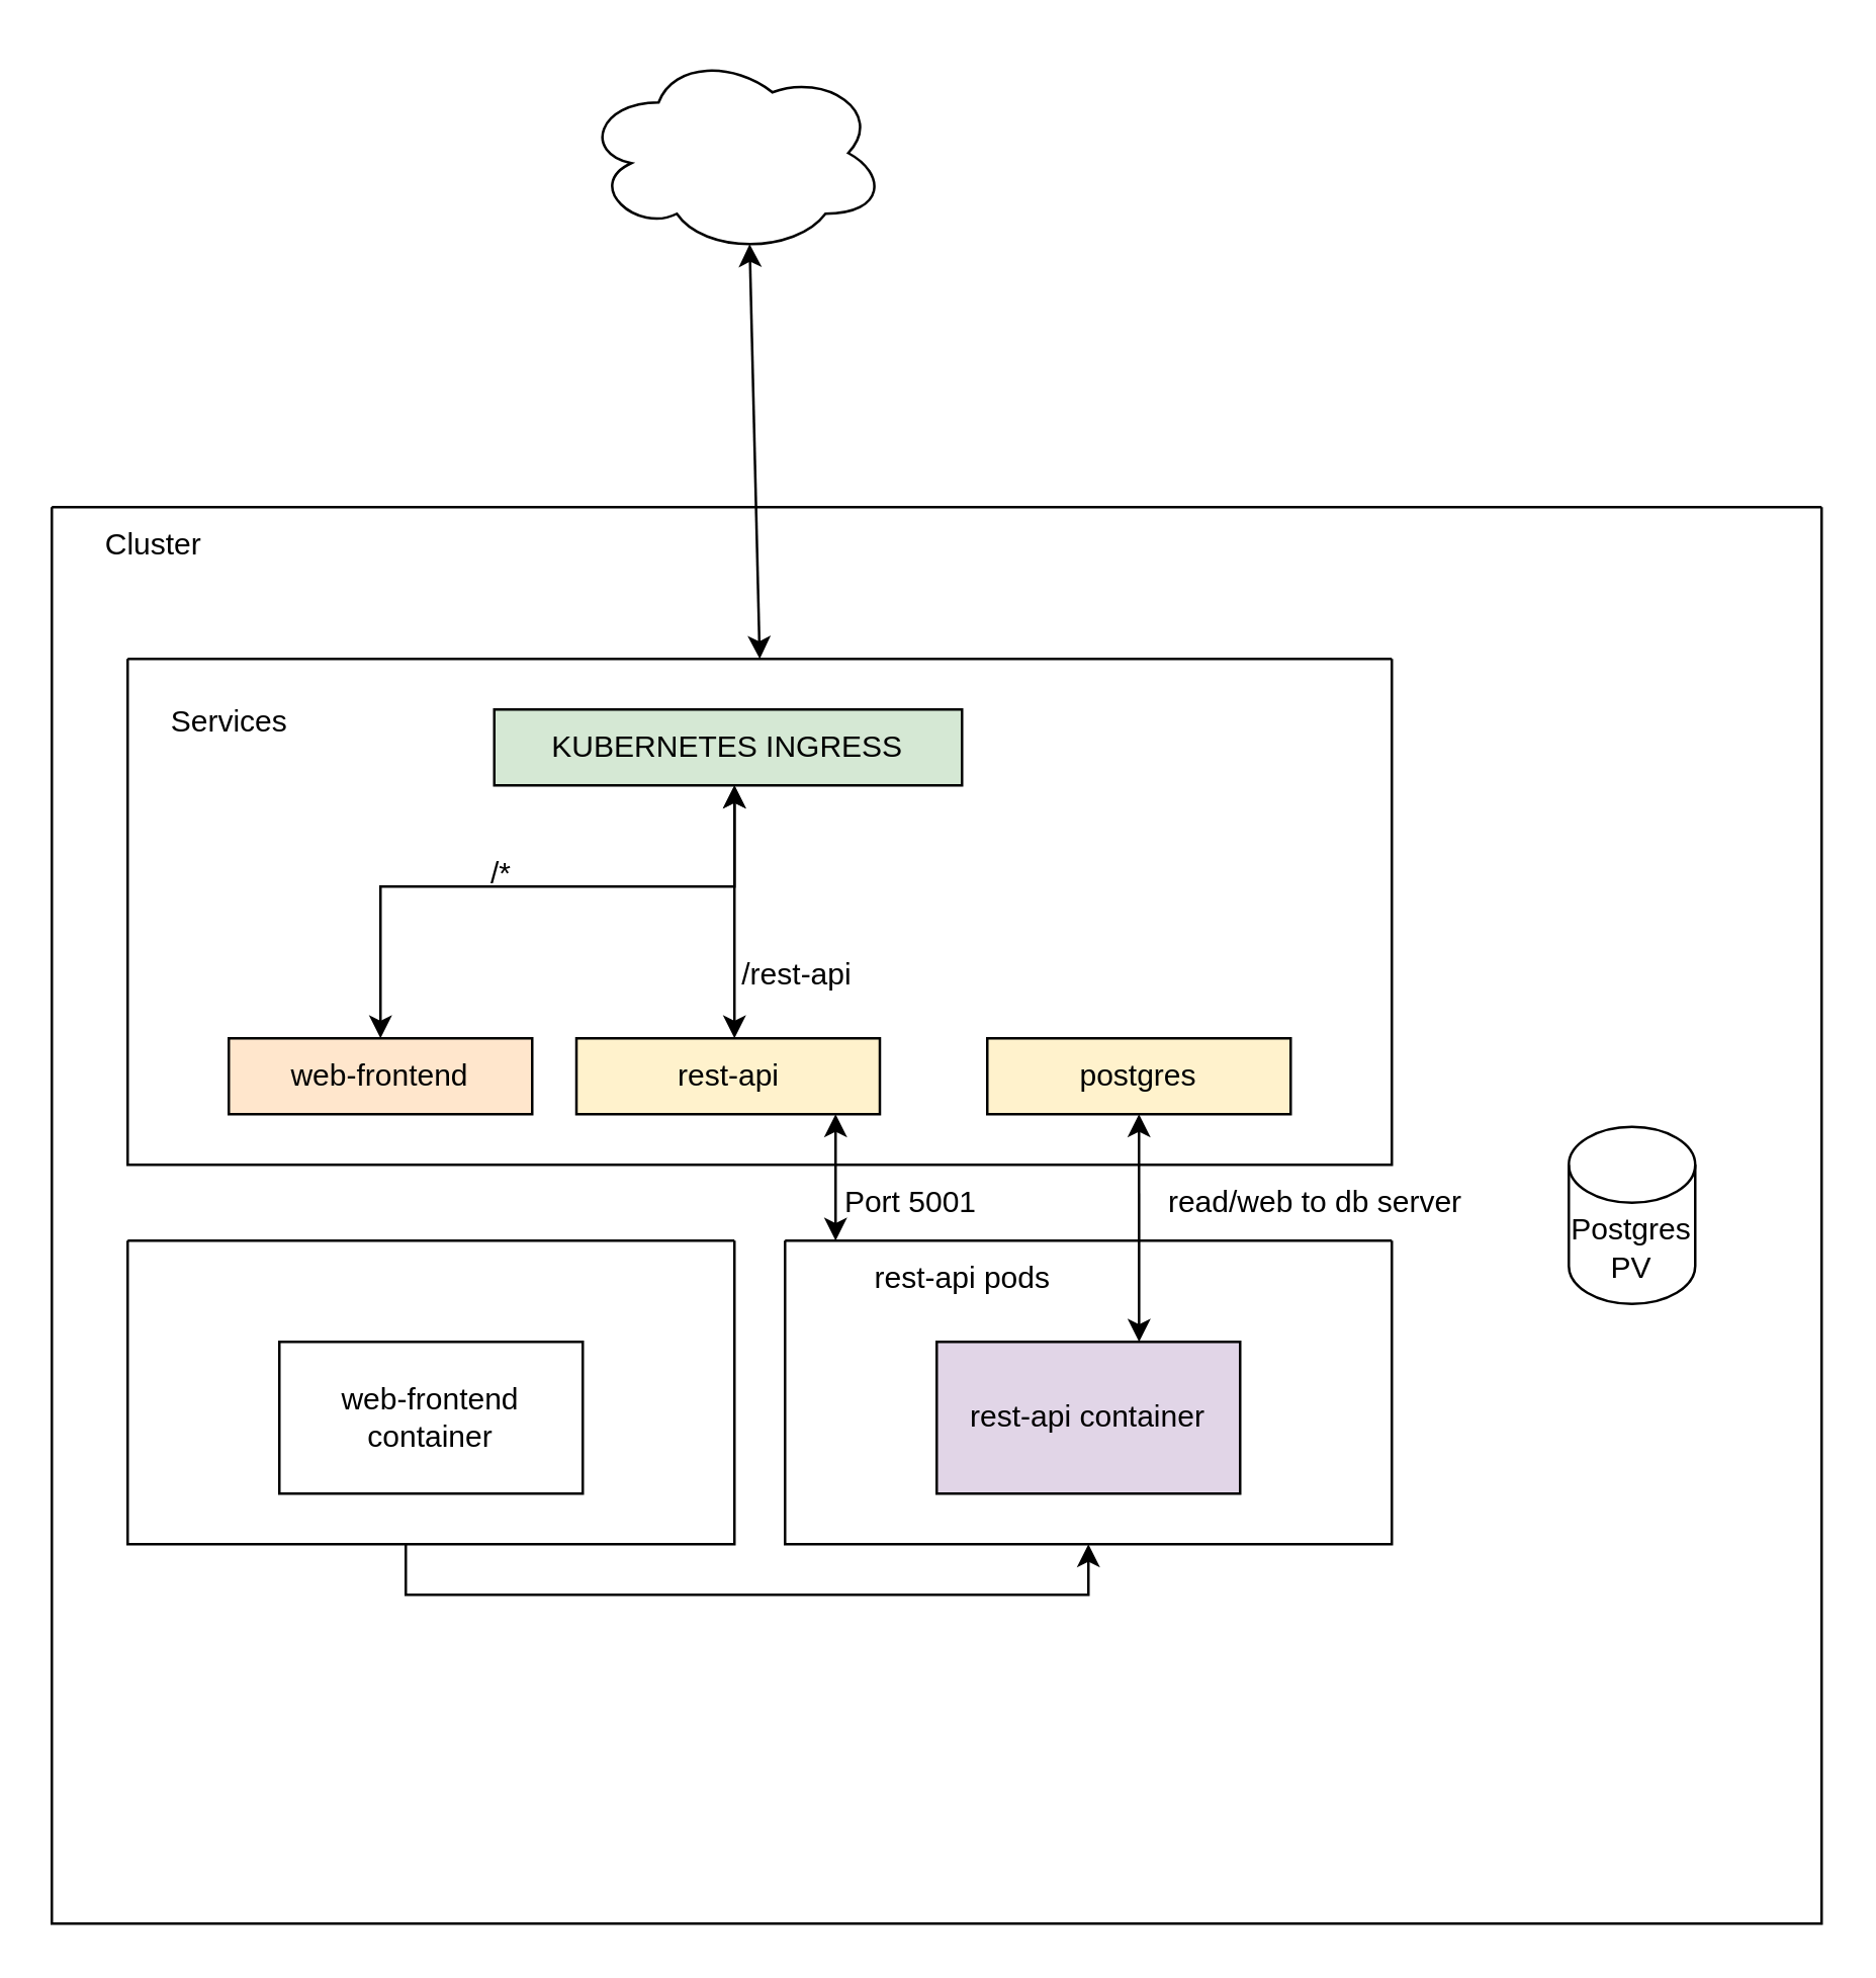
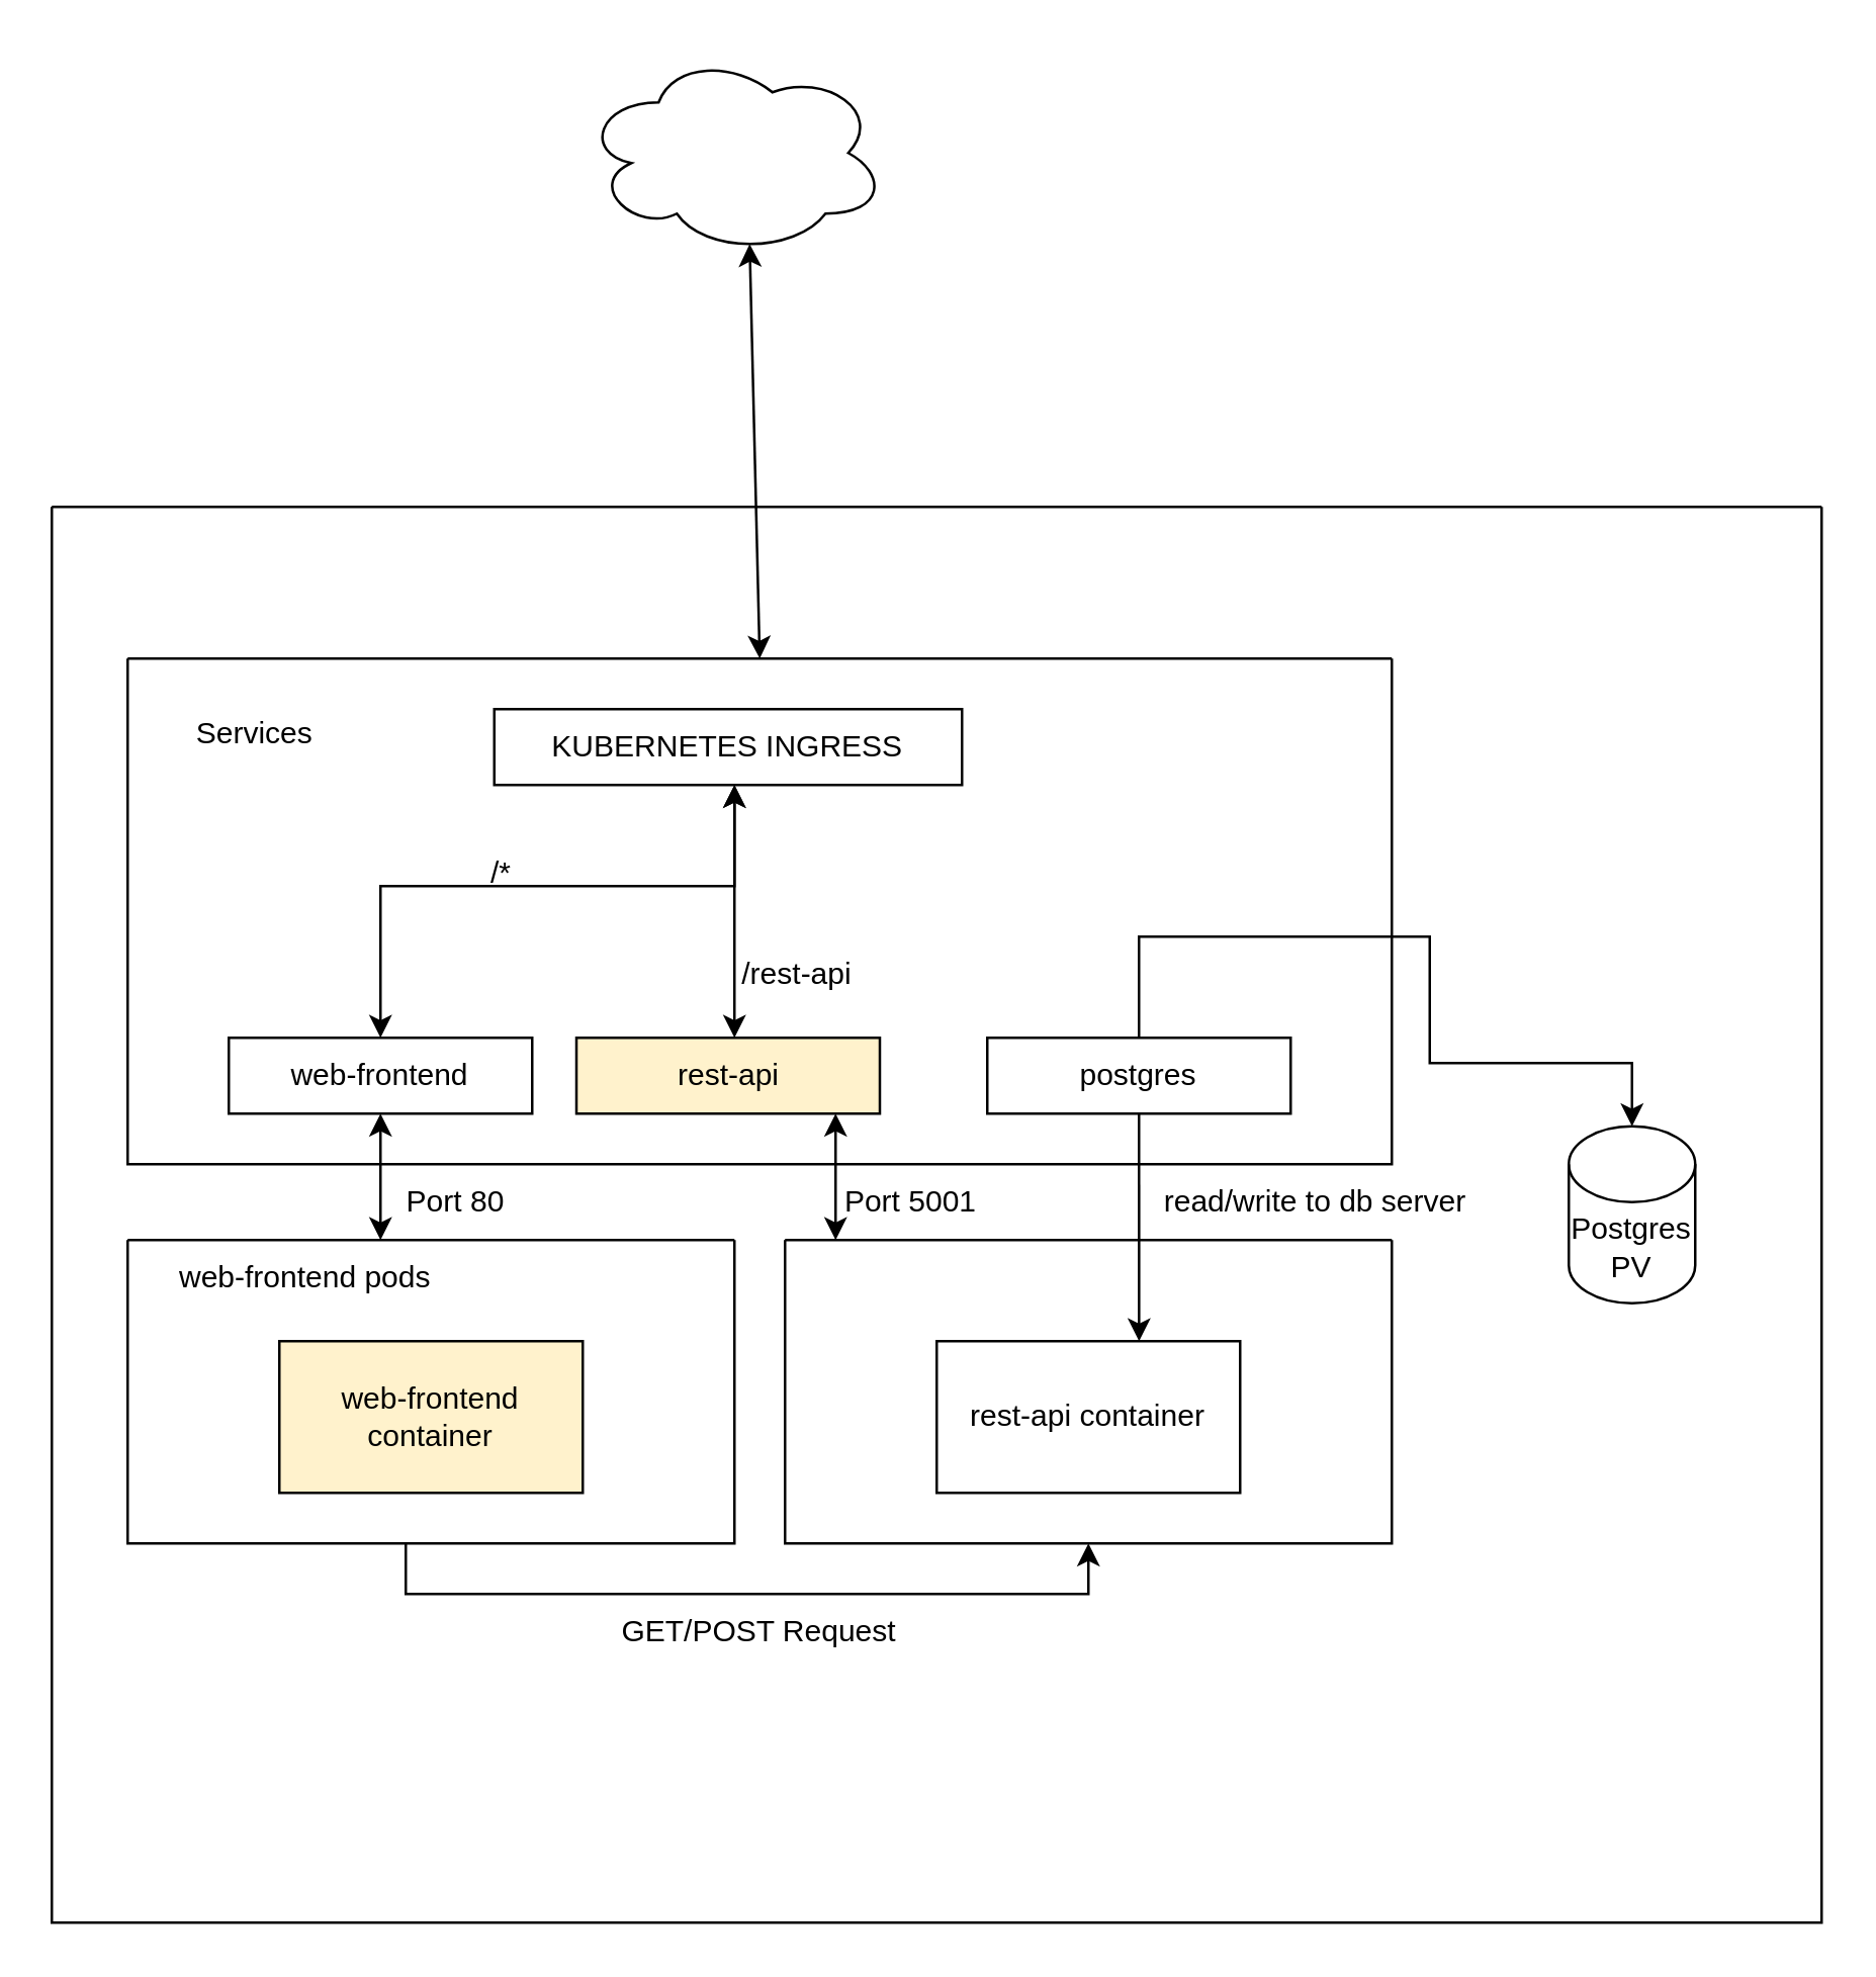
- <mxCell id="3" value="Cluster" style="text;html=1;align=center;verticalAlign=middle;resizable=0;points=[];autosize=1;strokeColor=none;fillColor=none;" vertex="1" parent="2"><mxGeometry x="10" width="60" height="30" as="geometry" /></mxCell>
- <mxCell id="8" value="Services" style="text;html=1;align=center;verticalAlign=middle;resizable=0;points=[];autosize=1;strokeColor=none;fillColor=none;" vertex="1" parent="4"><mxGeometry x="5" y="10" width="70" height="30" as="geometry" /></mxCell>
+ <mxCell id="8" value="Services" style="text;html=1;align=center;verticalAlign=middle;resizable=0;points=[];autosize=1;strokeColor=none;fillColor=none;" vertex="1" parent="4"><mxGeometry x="15" y="15" width="70" height="30" as="geometry" /></mxCell>
- <mxCell id="5" value="KUBERNETES INGRESS" style="rounded=0;whiteSpace=wrap;html=1;fillColor=#d5e8d4;" vertex="1" parent="4"><mxGeometry x="145" y="20" width="185" height="30" as="geometry" /></mxCell>
+ <mxCell id="5" value="KUBERNETES INGRESS" style="rounded=0;whiteSpace=wrap;html=1;" vertex="1" parent="4"><mxGeometry x="145" y="20" width="185" height="30" as="geometry" /></mxCell>
+ <mxCell id="29" style="edgeStyle=orthogonalEdgeStyle;rounded=0;orthogonalLoop=1;jettySize=auto;html=1;entryX=0.5;entryY=0;entryDx=0;entryDy=0;entryPerimeter=0;" edge="1" parent="2" source="9" target="28"><mxGeometry relative="1" as="geometry"><Array as="points"><mxPoint x="430" y="170" /><mxPoint x="545" y="170" /><mxPoint x="545" y="220" /><mxPoint x="625" y="220" /></Array></mxGeometry></mxCell>
- <mxCell id="6" value="web-frontend" style="rounded=0;whiteSpace=wrap;html=1;fillColor=#ffe6cc;" vertex="1" parent="4"><mxGeometry x="40" y="150" width="120" height="30" as="geometry" /></mxCell>
+ <mxCell id="6" value="web-frontend" style="rounded=0;whiteSpace=wrap;html=1;" vertex="1" parent="4"><mxGeometry x="40" y="150" width="120" height="30" as="geometry" /></mxCell>
- <mxCell id="9" value="postgres" style="rounded=0;whiteSpace=wrap;html=1;fillColor=#fff2cc;" vertex="1" parent="4"><mxGeometry x="340" y="150" width="120" height="30" as="geometry" /></mxCell>
+ <mxCell id="9" value="postgres" style="rounded=0;whiteSpace=wrap;html=1;" vertex="1" parent="4"><mxGeometry x="340" y="150" width="120" height="30" as="geometry" /></mxCell>
- <mxCell id="22" value="" style="endArrow=classic;startArrow=classic;html=1;rounded=0;entryX=0.5;entryY=1;entryDx=0;entryDy=0;exitX=0.667;exitY=0;exitDx=0;exitDy=0;exitPerimeter=0;" edge="1" parent="2" source="20" target="9"><mxGeometry width="50" height="50" relative="1" as="geometry"><mxPoint x="270" y="220" as="sourcePoint" /><mxPoint x="320" y="170" as="targetPoint" /></mxGeometry></mxCell>
+ <mxCell id="22" value="" style="endArrow=none;startArrow=classic;html=1;rounded=0;entryX=0.5;entryY=1;entryDx=0;entryDy=0;exitX=0.667;exitY=0;exitDx=0;exitDy=0;exitPerimeter=0;" edge="1" parent="2" source="20" target="9"><mxGeometry width="50" height="50" relative="1" as="geometry"><mxPoint x="270" y="220" as="sourcePoint" /><mxPoint x="320" y="170" as="targetPoint" /></mxGeometry></mxCell>
+ <mxCell id="23" value="" style="endArrow=classic;startArrow=classic;html=1;rounded=0;entryX=0.5;entryY=1;entryDx=0;entryDy=0;exitX=0.75;exitY=0;exitDx=0;exitDy=0;exitPerimeter=0;" edge="1" parent="2" source="16" target="6"><mxGeometry width="50" height="50" relative="1" as="geometry"><mxPoint x="80" y="300" as="sourcePoint" /><mxPoint x="130" y="250" as="targetPoint" /></mxGeometry></mxCell>
+ <mxCell id="24" value="Port 80" style="text;html=1;strokeColor=none;fillColor=none;align=center;verticalAlign=middle;whiteSpace=wrap;rounded=0;" vertex="1" parent="2"><mxGeometry x="130" y="260" width="60" height="30" as="geometry" /></mxCell>
- <mxCell id="27" value="read/web to db server" style="text;html=1;strokeColor=none;fillColor=none;align=center;verticalAlign=middle;whiteSpace=wrap;rounded=0;" vertex="1" parent="2"><mxGeometry x="430" y="260" width="140" height="30" as="geometry" /></mxCell>
+ <mxCell id="27" value="read/write to db server" style="text;html=1;strokeColor=none;fillColor=none;align=center;verticalAlign=middle;whiteSpace=wrap;rounded=0;" vertex="1" parent="2"><mxGeometry x="430" y="260" width="140" height="30" as="geometry" /></mxCell>
+ <mxCell id="16" value="web-frontend pods" style="text;html=1;align=center;verticalAlign=middle;resizable=0;points=[];autosize=1;strokeColor=none;fillColor=none;" vertex="1" parent="15"><mxGeometry x="10" width="120" height="30" as="geometry" /></mxCell>
- <mxCell id="19" value="rest-api pods" style="text;html=1;align=center;verticalAlign=middle;resizable=0;points=[];autosize=1;strokeColor=none;fillColor=none;" vertex="1" parent="18"><mxGeometry x="25" width="90" height="30" as="geometry" /></mxCell>
- <mxCell id="17" value="web-frontend container" style="rounded=0;whiteSpace=wrap;html=1;" vertex="1" parent="15"><mxGeometry x="60" y="40" width="120" height="60" as="geometry" /></mxCell>
+ <mxCell id="17" value="web-frontend container" style="rounded=0;whiteSpace=wrap;html=1;fillColor=#fff2cc;" vertex="1" parent="15"><mxGeometry x="60" y="40" width="120" height="60" as="geometry" /></mxCell>
- <mxCell id="20" value="rest-api container" style="rounded=0;whiteSpace=wrap;html=1;fillColor=#e1d5e7;" vertex="1" parent="18"><mxGeometry x="60" y="40" width="120" height="60" as="geometry" /></mxCell>
+ <mxCell id="20" value="rest-api container" style="rounded=0;whiteSpace=wrap;html=1;" vertex="1" parent="18"><mxGeometry x="60" y="40" width="120" height="60" as="geometry" /></mxCell>
+ <mxCell id="26" value="GET/POST Request" style="text;html=1;strokeColor=none;fillColor=none;align=center;verticalAlign=middle;whiteSpace=wrap;rounded=0;" vertex="1" parent="2"><mxGeometry x="210" y="430" width="140" height="30" as="geometry" /></mxCell>
